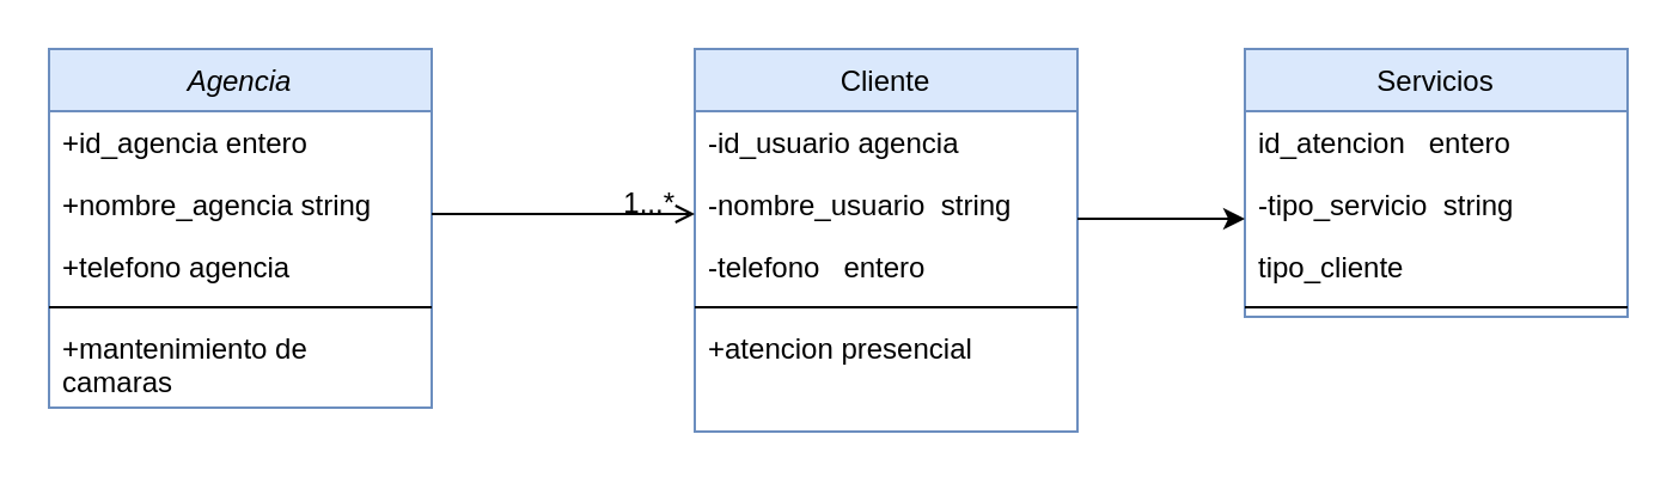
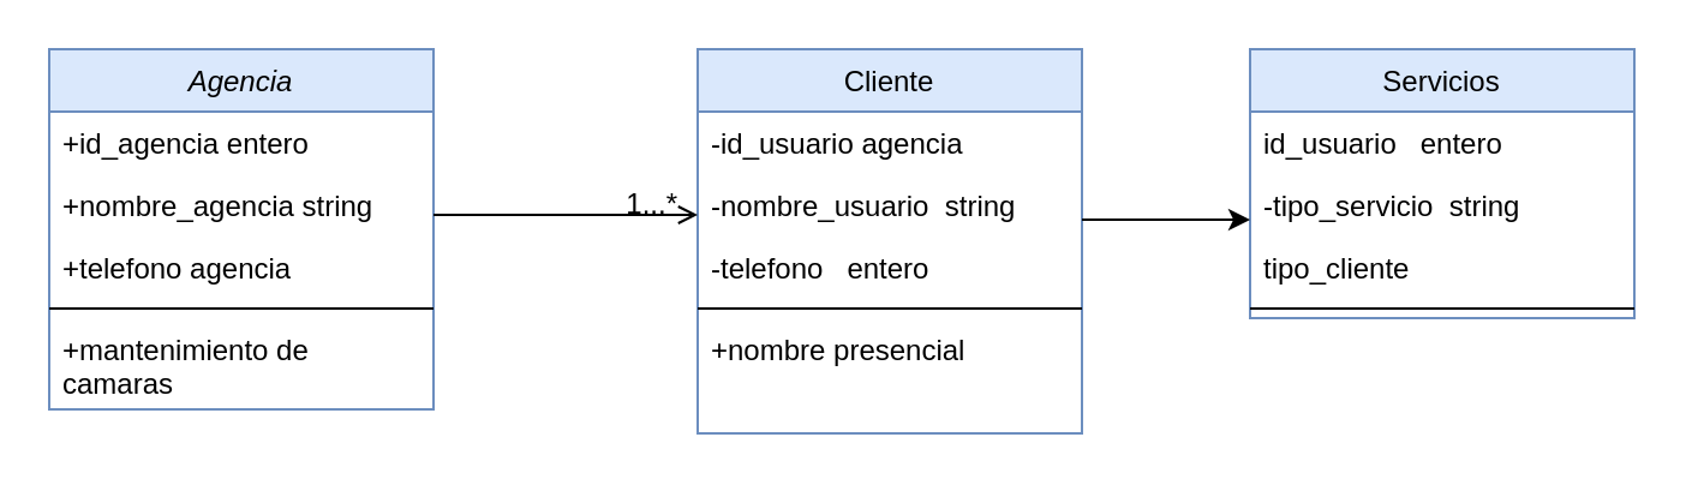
- <mxCell id="15" value="id_atencion   entero" style="text;align=left;verticalAlign=top;spacingLeft=4;spacingRight=4;overflow=hidden;rotatable=0;points=[[0,0.5],[1,0.5]];portConstraint=eastwest;" parent="14" vertex="1"><mxGeometry y="26" width="160" height="26" as="geometry" /></mxCell>
+ <mxCell id="15" value="id_usuario   entero" style="text;align=left;verticalAlign=top;spacingLeft=4;spacingRight=4;overflow=hidden;rotatable=0;points=[[0,0.5],[1,0.5]];portConstraint=eastwest;" parent="14" vertex="1"><mxGeometry y="26" width="160" height="26" as="geometry" /></mxCell>
- <mxCell id="13" value="+atencion presencial" style="text;align=left;verticalAlign=top;spacingLeft=4;spacingRight=4;overflow=hidden;rotatable=0;points=[[0,0.5],[1,0.5]];portConstraint=eastwest;" parent="8" vertex="1"><mxGeometry y="112" width="160" height="38" as="geometry" /></mxCell>
+ <mxCell id="13" value="+nombre presencial" style="text;align=left;verticalAlign=top;spacingLeft=4;spacingRight=4;overflow=hidden;rotatable=0;points=[[0,0.5],[1,0.5]];portConstraint=eastwest;" parent="8" vertex="1"><mxGeometry y="112" width="160" height="38" as="geometry" /></mxCell>
